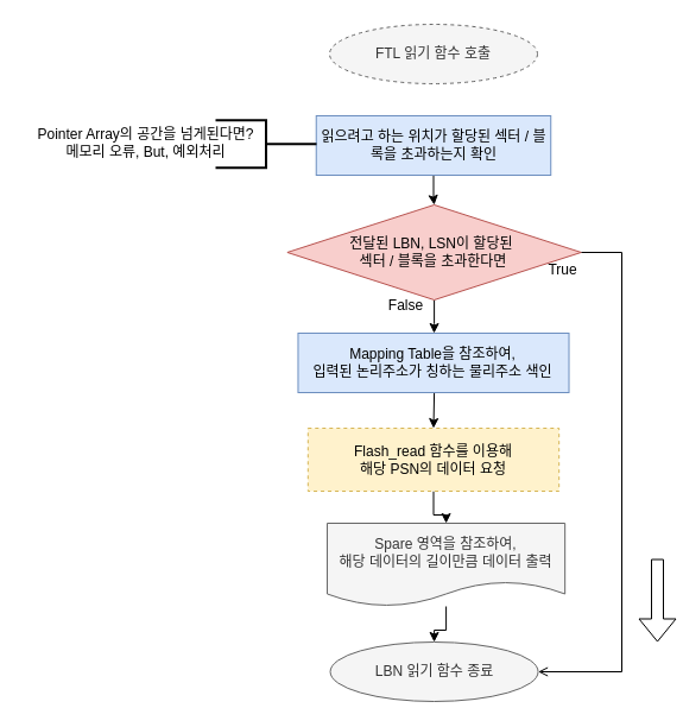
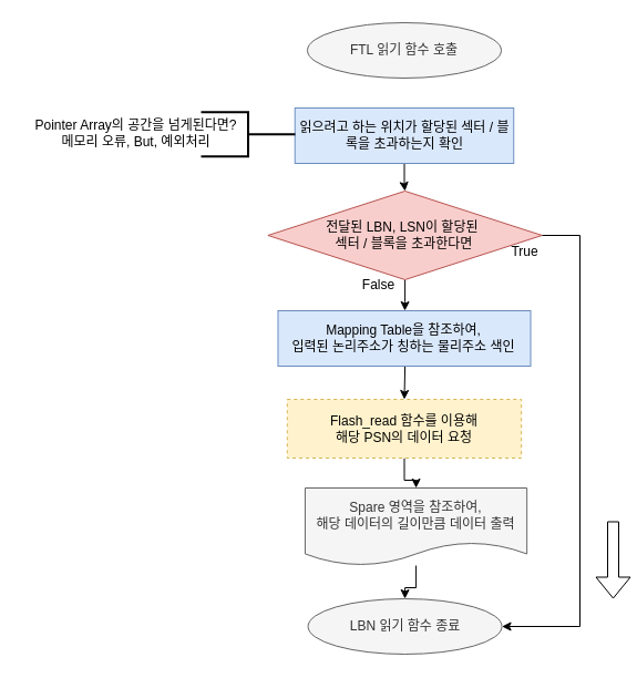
- <mxCell id="2" value="FTL 읽기 함수 호출" style="ellipse;whiteSpace=wrap;html=1;fillColor=#f5f5f5;strokeColor=#666666;fontColor=#333333;dashed=1;" parent="1" vertex="1"><mxGeometry x="277" y="20" width="175" height="50" as="geometry" /></mxCell>
+ <mxCell id="2" value="FTL 읽기 함수 호출" style="ellipse;whiteSpace=wrap;html=1;fillColor=#f5f5f5;strokeColor=#666666;fontColor=#333333;" parent="1" vertex="1"><mxGeometry x="277" y="20" width="175" height="50" as="geometry" /></mxCell>
- <mxCell id="13" style="edgeStyle=orthogonalEdgeStyle;rounded=0;orthogonalLoop=1;jettySize=auto;html=1;entryX=1;entryY=0.5;entryDx=0;entryDy=0;endArrow=open;" parent="1" source="14" target="18" edge="1"><mxGeometry relative="1" as="geometry"><Array as="points"><mxPoint x="523" y="212" /><mxPoint x="523" y="565" /></Array></mxGeometry></mxCell>
+ <mxCell id="13" style="edgeStyle=orthogonalEdgeStyle;rounded=0;orthogonalLoop=1;jettySize=auto;html=1;entryX=1;entryY=0.5;entryDx=0;entryDy=0;" parent="1" source="14" target="18" edge="1"><mxGeometry relative="1" as="geometry"><Array as="points"><mxPoint x="523" y="212" /><mxPoint x="523" y="565" /></Array></mxGeometry></mxCell>
